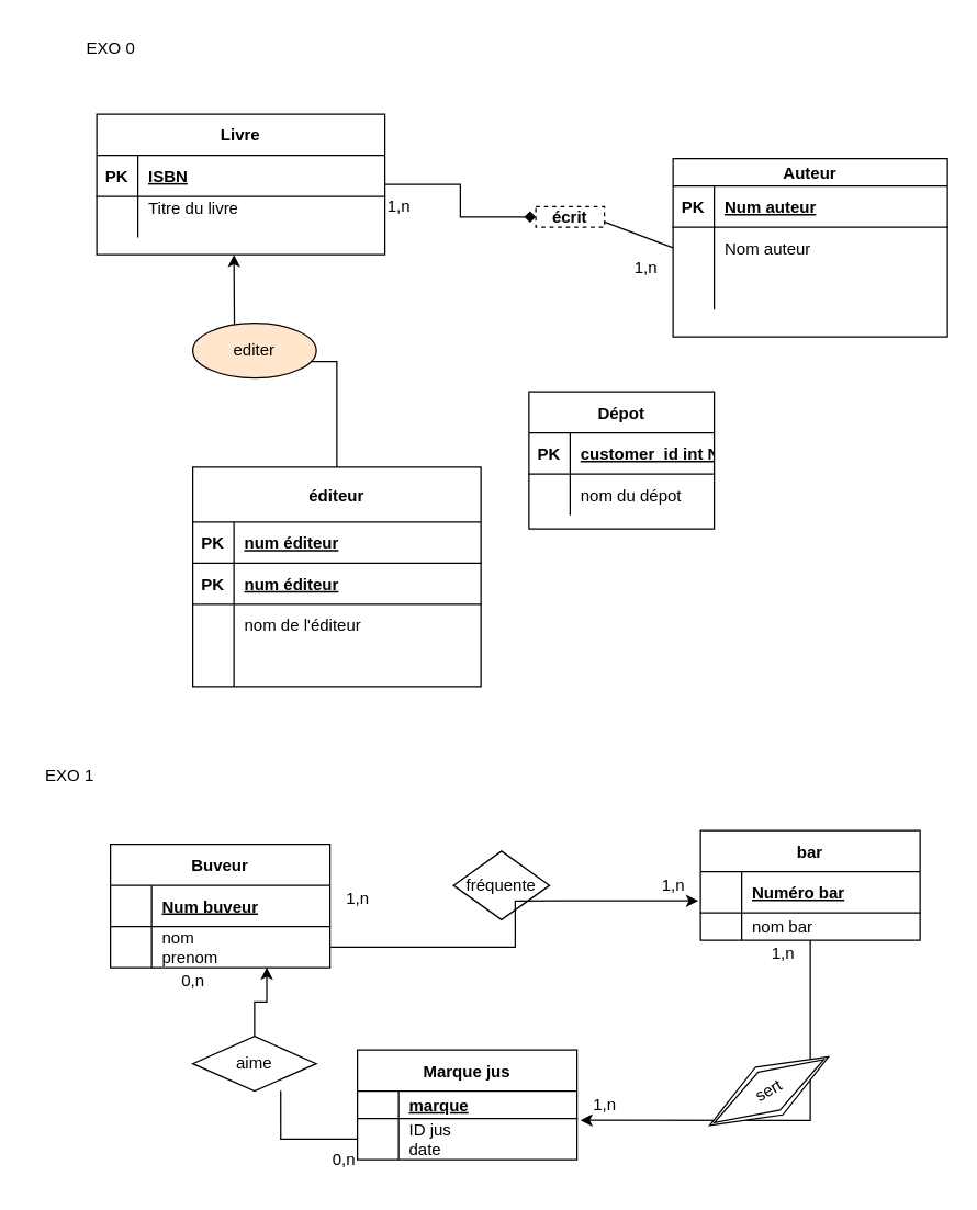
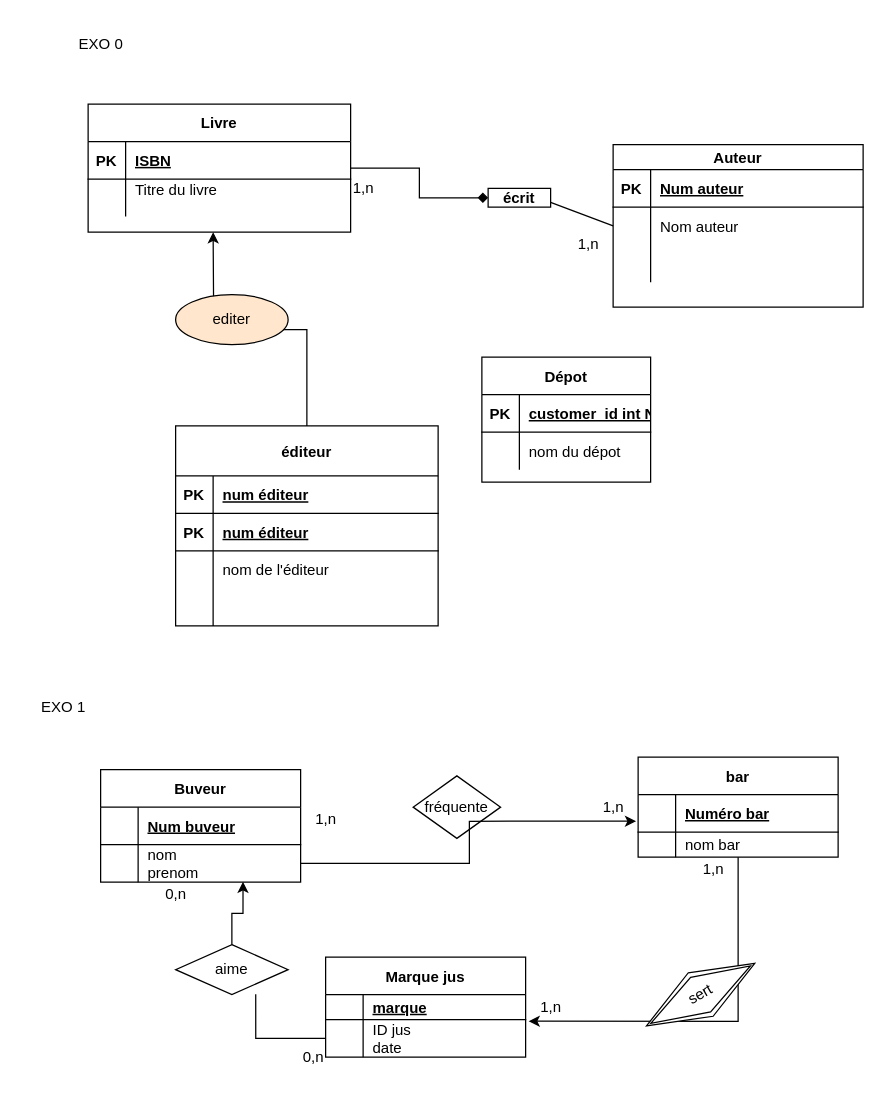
- <mxCell id="41" value="écrit" style="whiteSpace=wrap;html=1;startSize=30;fontStyle=1;dashed=1;" vertex="1" parent="1"><mxGeometry x="390" y="150" width="50" height="15" as="geometry" /></mxCell>
+ <mxCell id="41" value="écrit" style="whiteSpace=wrap;html=1;startSize=30;fontStyle=1;" vertex="1" parent="1"><mxGeometry x="390" y="150" width="50" height="15" as="geometry" /></mxCell>
